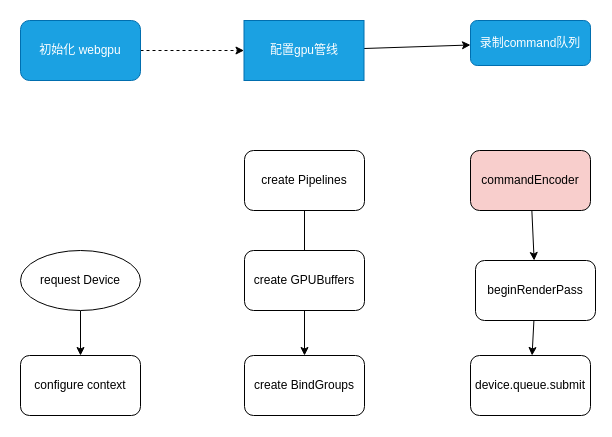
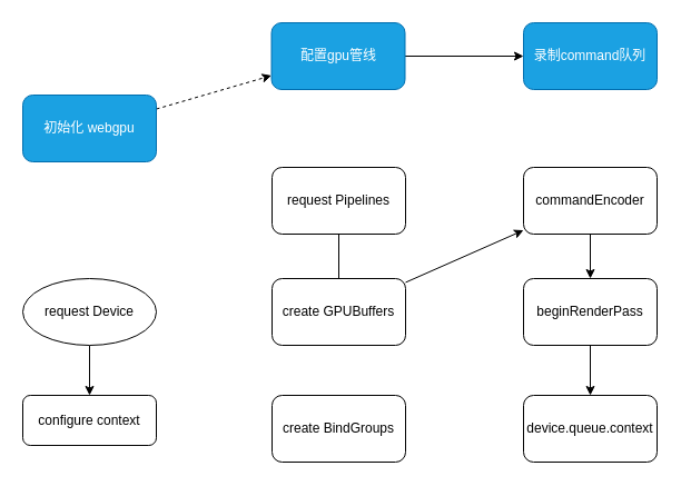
- <mxCell id="6" value="录制command队列" style="rounded=1;whiteSpace=wrap;html=1;fillColor=#1ba1e2;fontColor=#ffffff;strokeColor=#006EAF;" parent="1" vertex="1"><mxGeometry x="470" y="20" width="120" height="45" as="geometry" /></mxCell>
+ <mxCell id="6" value="录制command队列" style="rounded=1;whiteSpace=wrap;html=1;fillColor=#1ba1e2;fontColor=#ffffff;strokeColor=#006EAF;" parent="1" vertex="1"><mxGeometry x="470" y="20" width="120" height="60" as="geometry" /></mxCell>
- <mxCell id="3" value="初始化 webgpu" style="rounded=1;whiteSpace=wrap;html=1;fillColor=#1ba1e2;fontColor=#ffffff;strokeColor=#006EAF;" parent="1" vertex="1"><mxGeometry x="20" y="20" width="120" height="60" as="geometry" /></mxCell>
+ <mxCell id="3" value="初始化 webgpu" style="rounded=1;whiteSpace=wrap;html=1;fillColor=#1ba1e2;fontColor=#ffffff;strokeColor=#006EAF;" parent="1" vertex="1"><mxGeometry x="20" y="85" width="120" height="60" as="geometry" /></mxCell>
- <mxCell id="5" value="配置gpu管线" style="whiteSpace=wrap;html=1;fillColor=#1ba1e2;fontColor=#ffffff;strokeColor=#006EAF;rounded=0;" parent="1" vertex="1"><mxGeometry x="243.5" y="20" width="120" height="60" as="geometry" /></mxCell>
+ <mxCell id="5" value="配置gpu管线" style="rounded=1;whiteSpace=wrap;html=1;fillColor=#1ba1e2;fontColor=#ffffff;strokeColor=#006EAF;" parent="1" vertex="1"><mxGeometry x="243.5" y="20" width="120" height="60" as="geometry" /></mxCell>
- <mxCell id="11" value="create Pipelines" style="rounded=1;whiteSpace=wrap;html=1;" parent="1" vertex="1"><mxGeometry x="244" y="150" width="120" height="60" as="geometry" /></mxCell>
+ <mxCell id="11" value="request Pipelines" style="rounded=1;whiteSpace=wrap;html=1;" parent="1" vertex="1"><mxGeometry x="244" y="150" width="120" height="60" as="geometry" /></mxCell>
- <mxCell id="16" value="commandEncoder" style="rounded=1;whiteSpace=wrap;html=1;fillColor=#f8cecc;" parent="1" vertex="1"><mxGeometry x="470" y="150" width="120" height="60" as="geometry" /></mxCell>
+ <mxCell id="16" value="commandEncoder" style="rounded=1;whiteSpace=wrap;html=1;" parent="1" vertex="1"><mxGeometry x="470" y="150" width="120" height="60" as="geometry" /></mxCell>
- <mxCell id="18" value="beginRenderPass" style="rounded=1;whiteSpace=wrap;html=1;" parent="1" vertex="1"><mxGeometry x="475" y="260" width="120" height="60" as="geometry" /></mxCell>
+ <mxCell id="18" value="beginRenderPass" style="rounded=1;whiteSpace=wrap;html=1;" parent="1" vertex="1"><mxGeometry x="470" y="250" width="120" height="60" as="geometry" /></mxCell>
- <mxCell id="12" value="" style="edgeStyle=none;html=1;" parent="1" source="13" target="14" edge="1"><mxGeometry relative="1" as="geometry" /></mxCell>
+ <mxCell id="12" value="" style="edgeStyle=none;html=1;" parent="1" source="13" target="16" edge="1"><mxGeometry relative="1" as="geometry" /></mxCell>
- <mxCell id="9" value="configure context" style="rounded=1;whiteSpace=wrap;html=1;" parent="1" vertex="1"><mxGeometry x="20" y="355" width="120" height="60" as="geometry" /></mxCell>
+ <mxCell id="9" value="configure context" style="rounded=1;whiteSpace=wrap;html=1;" parent="1" vertex="1"><mxGeometry x="20" y="355" width="120" height="45" as="geometry" /></mxCell>
- <mxCell id="19" value="device.queue.submit" style="rounded=1;whiteSpace=wrap;html=1;" parent="1" vertex="1"><mxGeometry x="470" y="355" width="120" height="60" as="geometry" /></mxCell>
+ <mxCell id="19" value="device.queue.context" style="rounded=1;whiteSpace=wrap;html=1;" parent="1" vertex="1"><mxGeometry x="470" y="355" width="120" height="60" as="geometry" /></mxCell>
